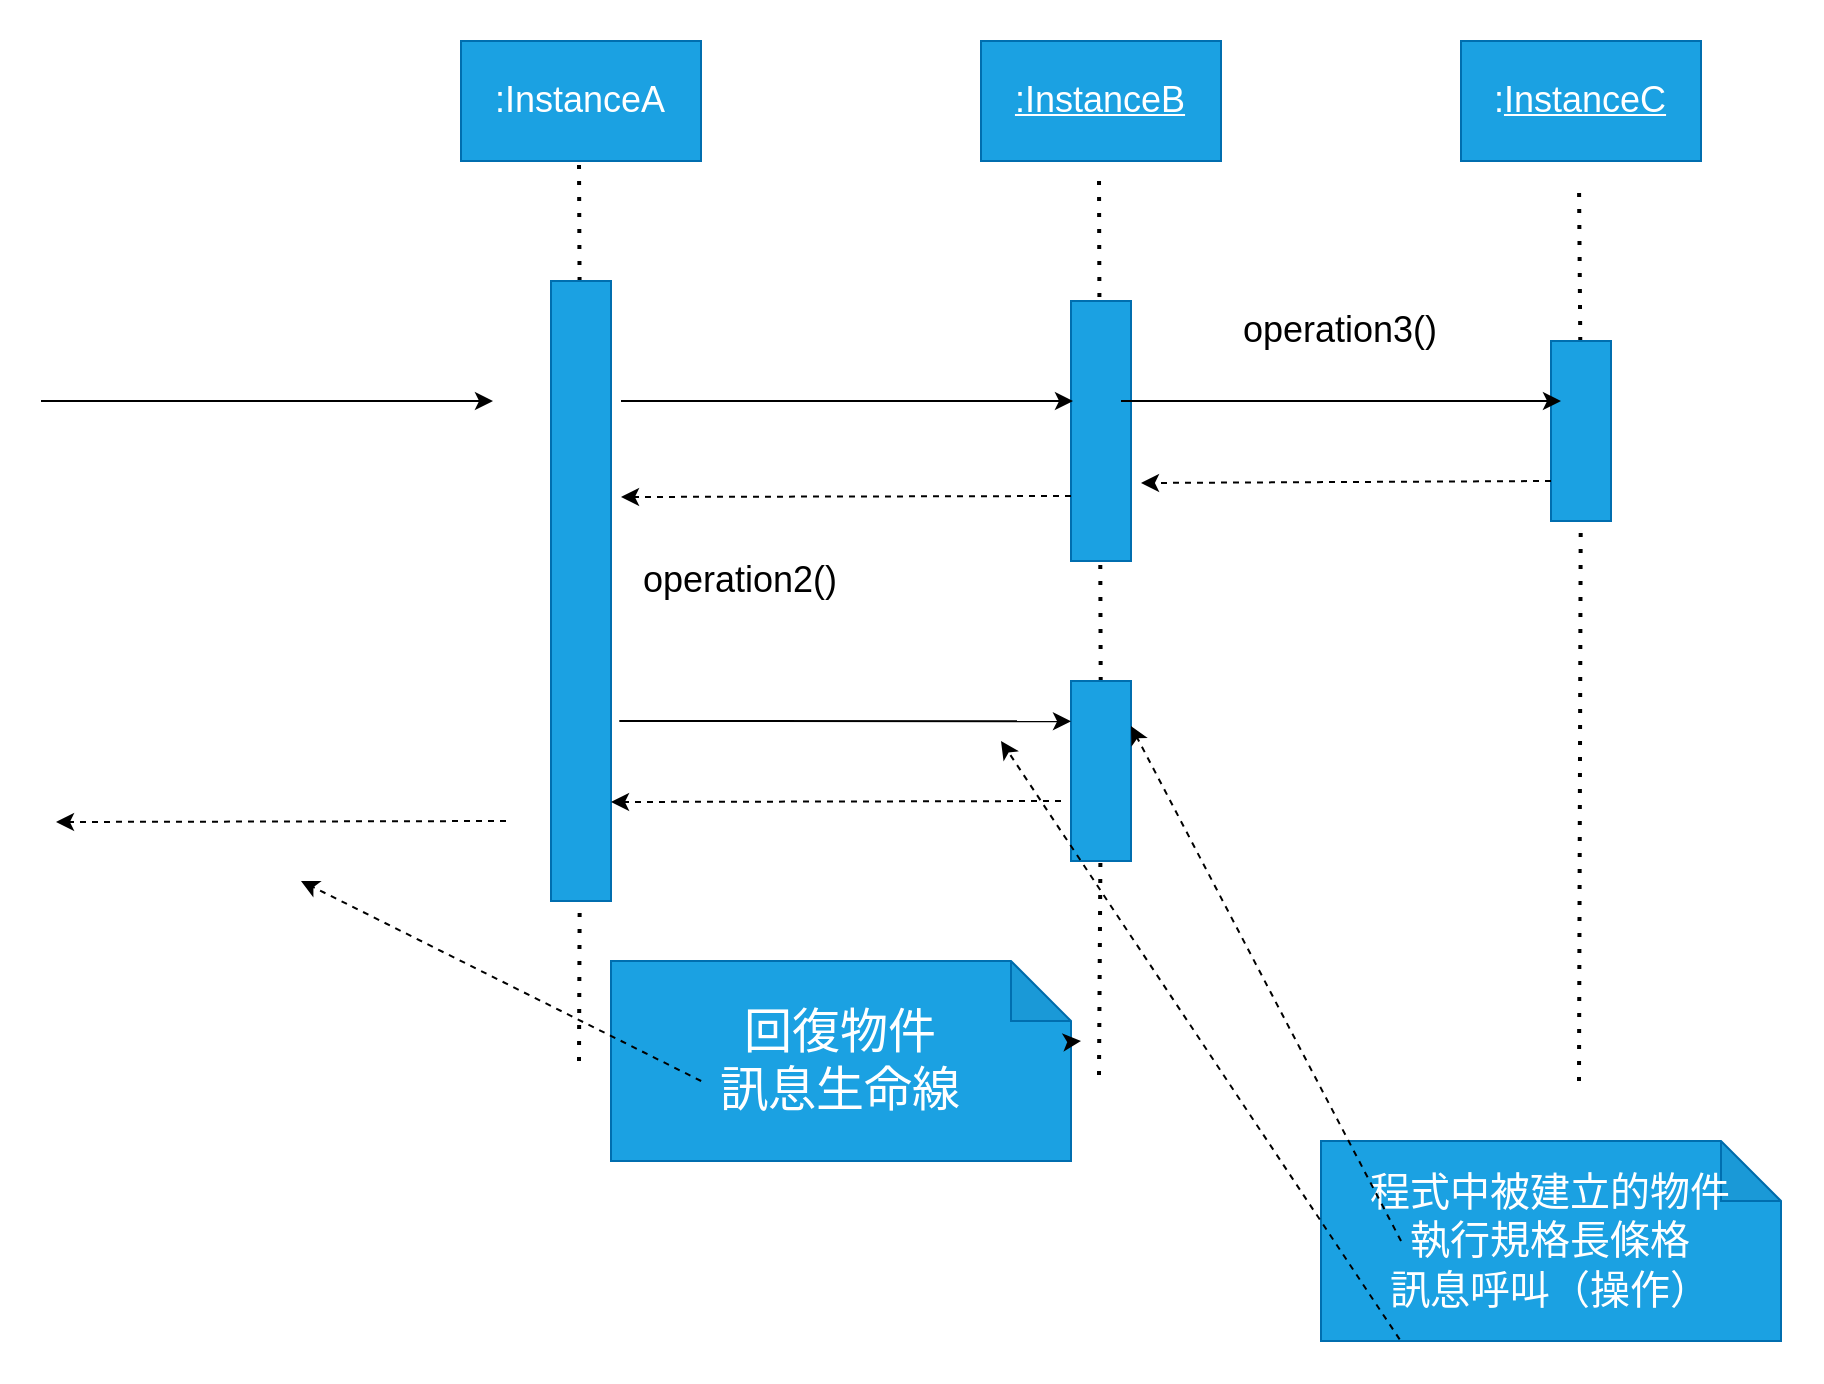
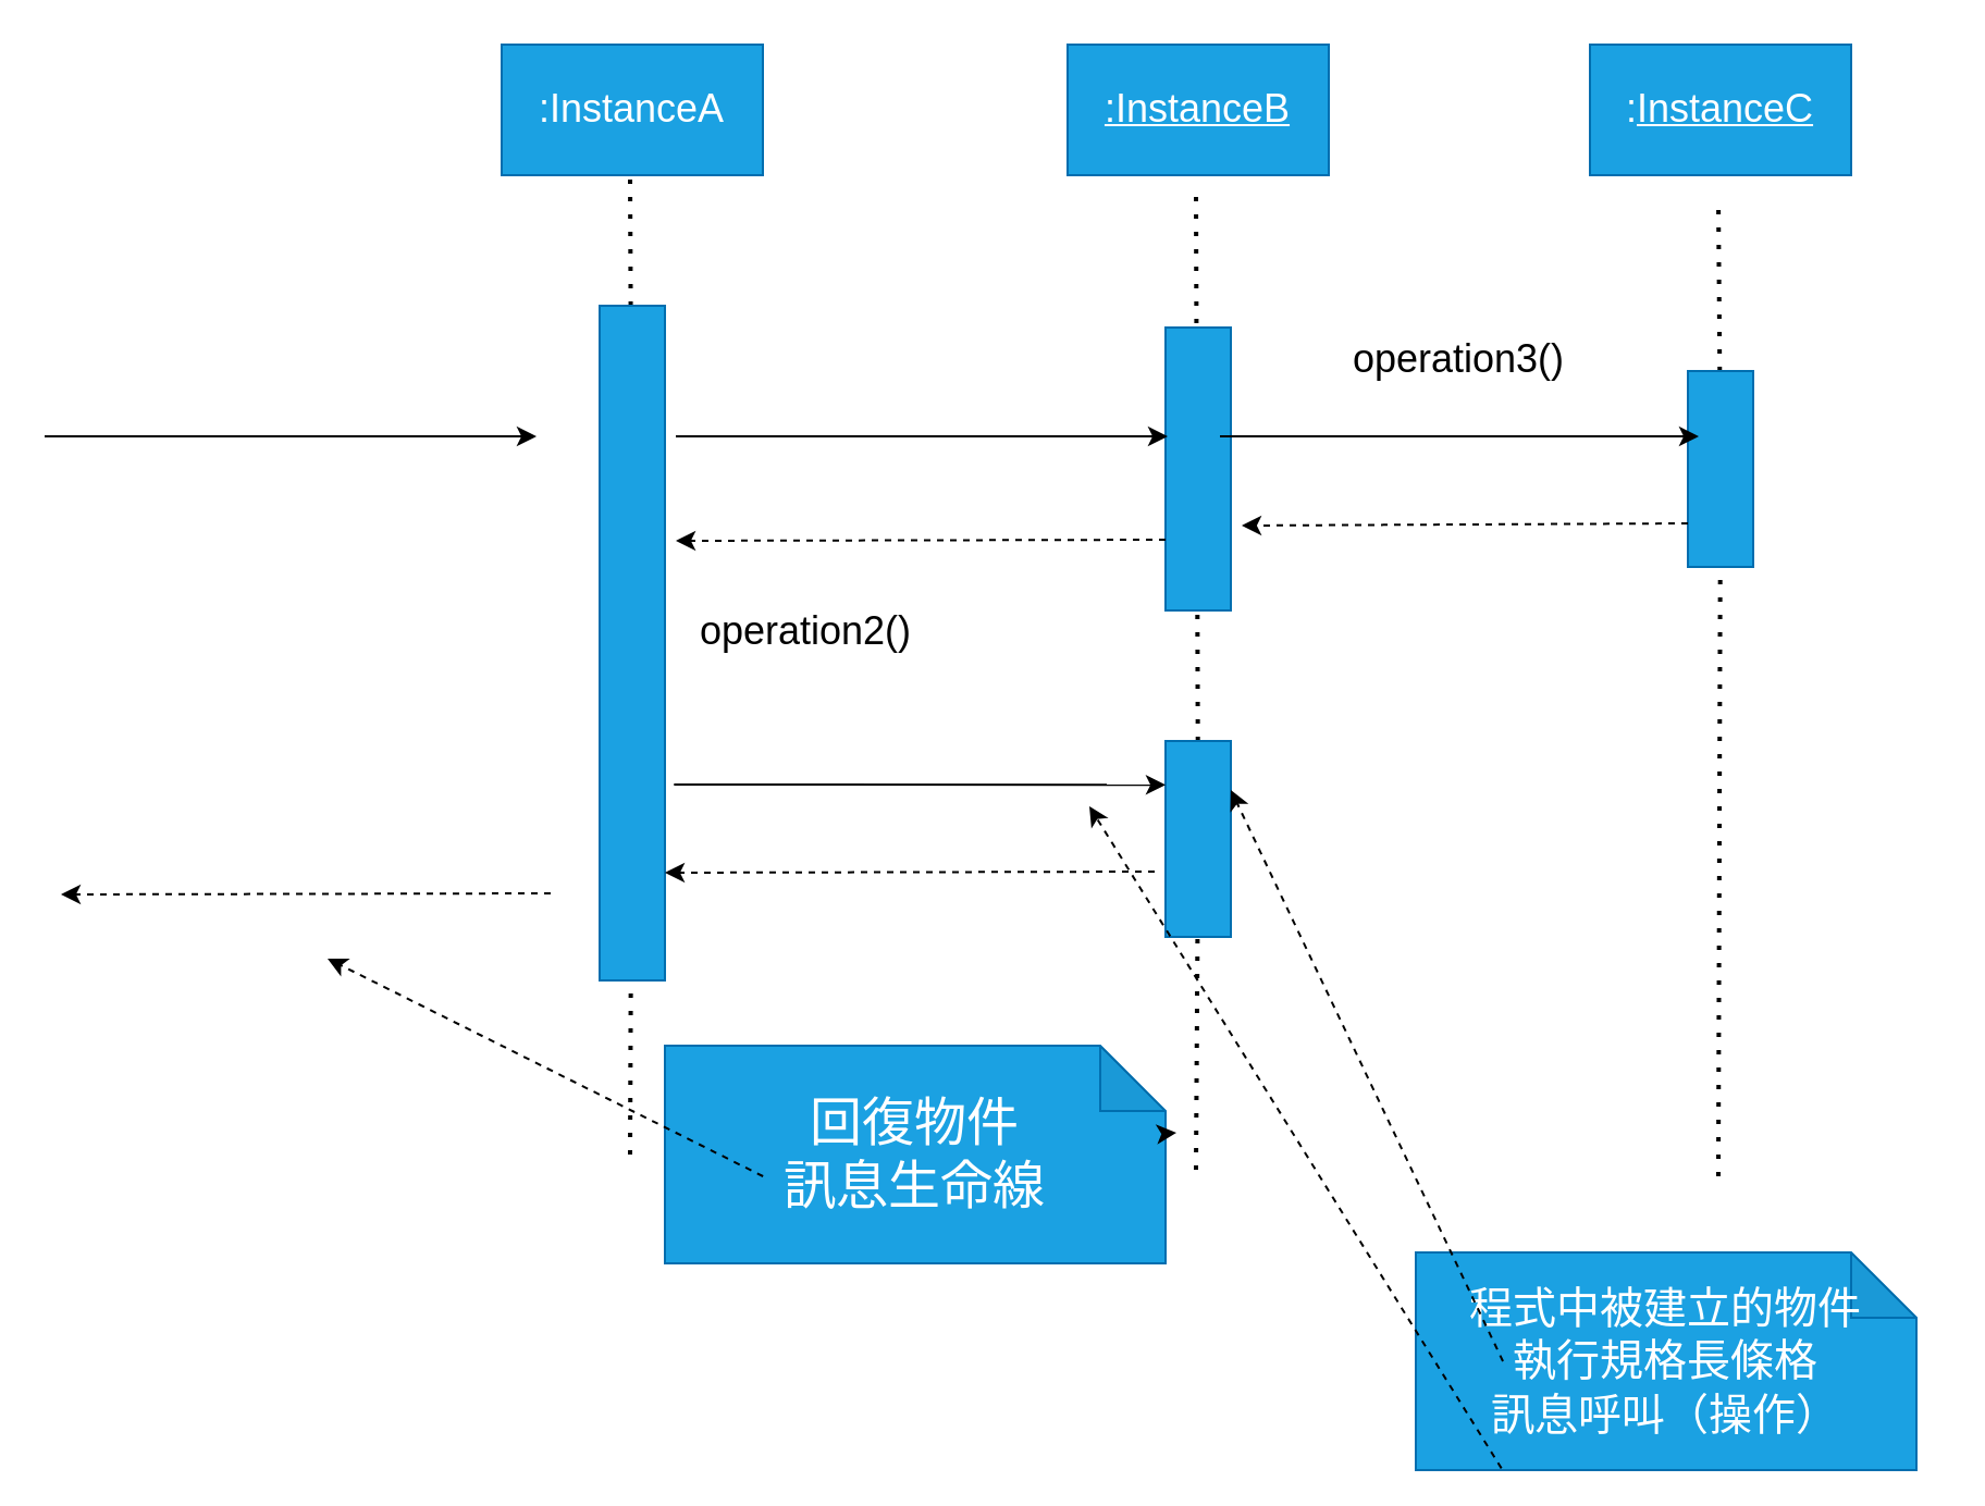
- <mxCell id="28" value="&lt;span style=&quot;font-size: 20px;&quot;&gt;程式中被建立的物件&lt;br&gt;執行規格長條格&lt;br&gt;訊息呼叫（操作）&lt;br&gt;&lt;/span&gt;" style="shape=note;whiteSpace=wrap;html=1;backgroundOutline=1;darkOpacity=0.05;fontSize=18;fillColor=#1ba1e2;fontColor=#ffffff;strokeColor=#006EAF;" vertex="1" parent="1"><mxGeometry x="660" y="570" width="230" height="100" as="geometry" /></mxCell>
+ <mxCell id="28" value="&lt;span style=&quot;font-size: 20px;&quot;&gt;程式中被建立的物件&lt;br&gt;執行規格長條格&lt;br&gt;訊息呼叫（操作）&lt;br&gt;&lt;/span&gt;" style="shape=note;whiteSpace=wrap;html=1;backgroundOutline=1;darkOpacity=0.05;fontSize=18;fillColor=#1ba1e2;fontColor=#ffffff;strokeColor=#006EAF;" vertex="1" parent="1"><mxGeometry x="650" y="575" width="230" height="100" as="geometry" /></mxCell>
